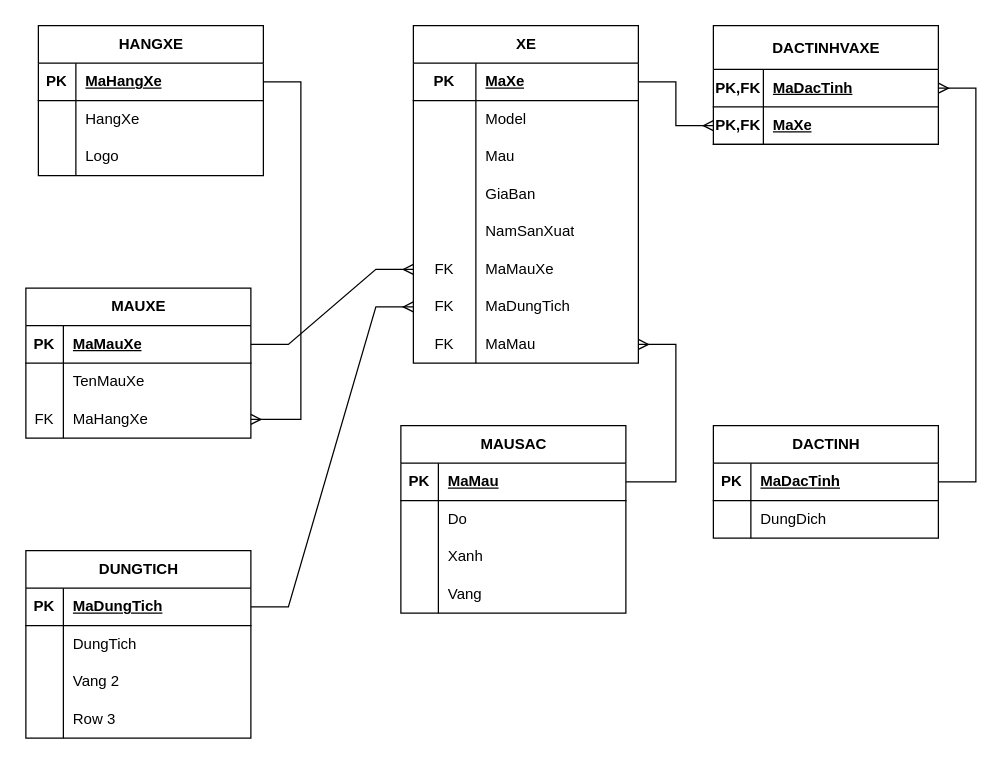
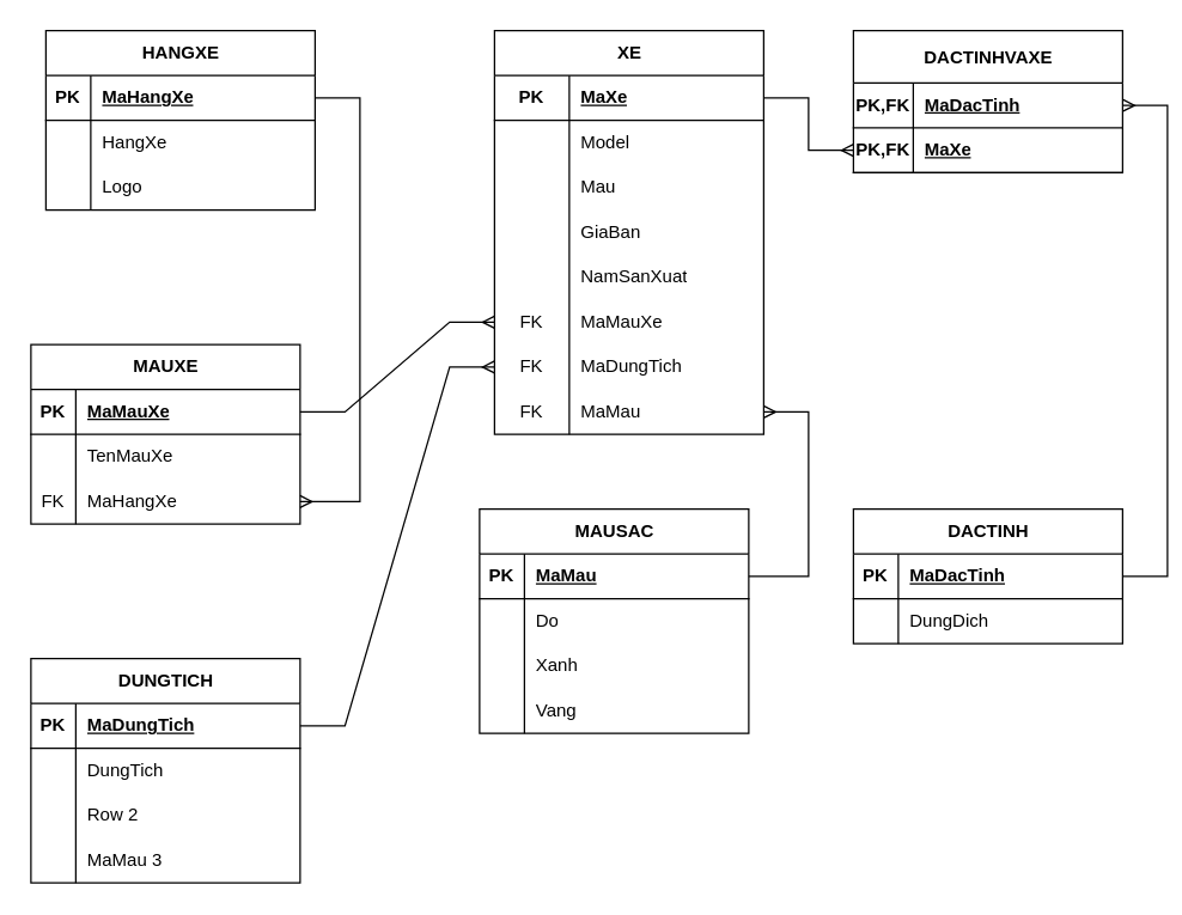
- <mxCell id="66" value="Vang 2" style="shape=partialRectangle;connectable=0;fillColor=none;top=0;left=0;bottom=0;right=0;align=left;spacingLeft=6;overflow=hidden;whiteSpace=wrap;html=1;" vertex="1" parent="64"><mxGeometry x="30" width="150" height="30" as="geometry"><mxRectangle width="150" height="30" as="alternateBounds" /></mxGeometry></mxCell>
+ <mxCell id="66" value="Row 2" style="shape=partialRectangle;connectable=0;fillColor=none;top=0;left=0;bottom=0;right=0;align=left;spacingLeft=6;overflow=hidden;whiteSpace=wrap;html=1;" vertex="1" parent="64"><mxGeometry x="30" width="150" height="30" as="geometry"><mxRectangle width="150" height="30" as="alternateBounds" /></mxGeometry></mxCell>
- <mxCell id="69" value="Row 3" style="shape=partialRectangle;connectable=0;fillColor=none;top=0;left=0;bottom=0;right=0;align=left;spacingLeft=6;overflow=hidden;whiteSpace=wrap;html=1;" vertex="1" parent="67"><mxGeometry x="30" width="150" height="30" as="geometry"><mxRectangle width="150" height="30" as="alternateBounds" /></mxGeometry></mxCell>
+ <mxCell id="69" value="MaMau 3" style="shape=partialRectangle;connectable=0;fillColor=none;top=0;left=0;bottom=0;right=0;align=left;spacingLeft=6;overflow=hidden;whiteSpace=wrap;html=1;" vertex="1" parent="67"><mxGeometry x="30" width="150" height="30" as="geometry"><mxRectangle width="150" height="30" as="alternateBounds" /></mxGeometry></mxCell>
